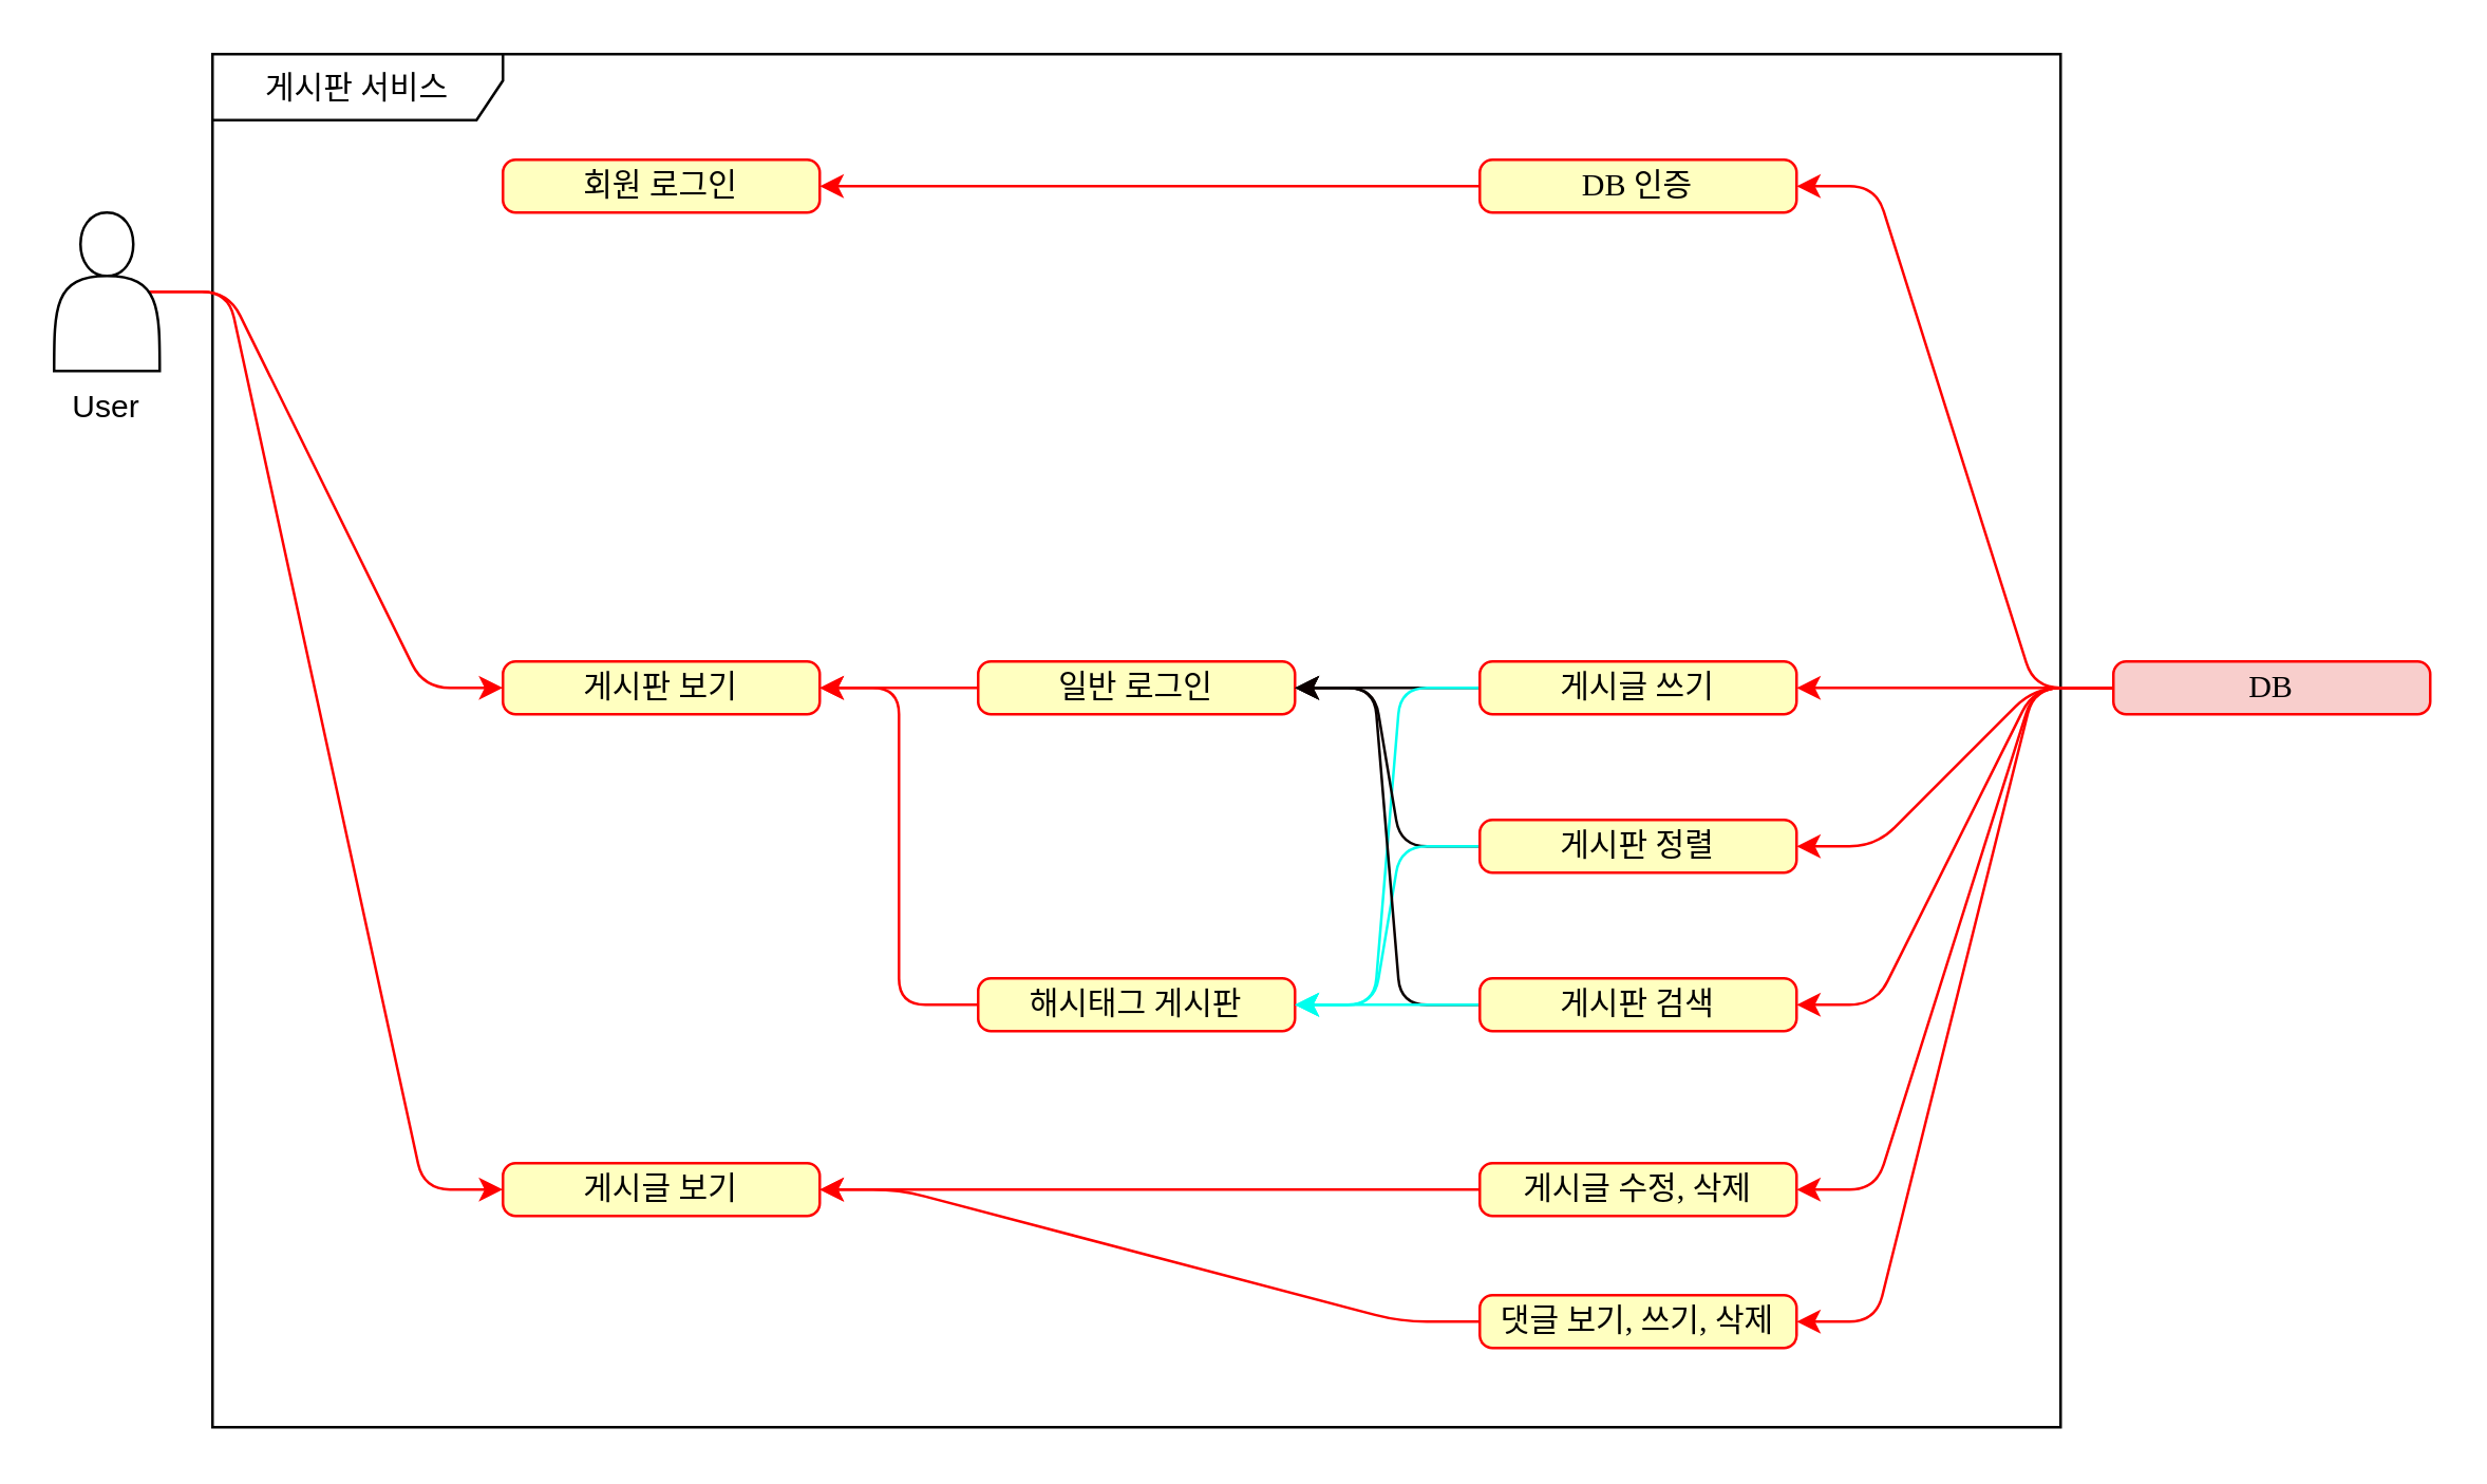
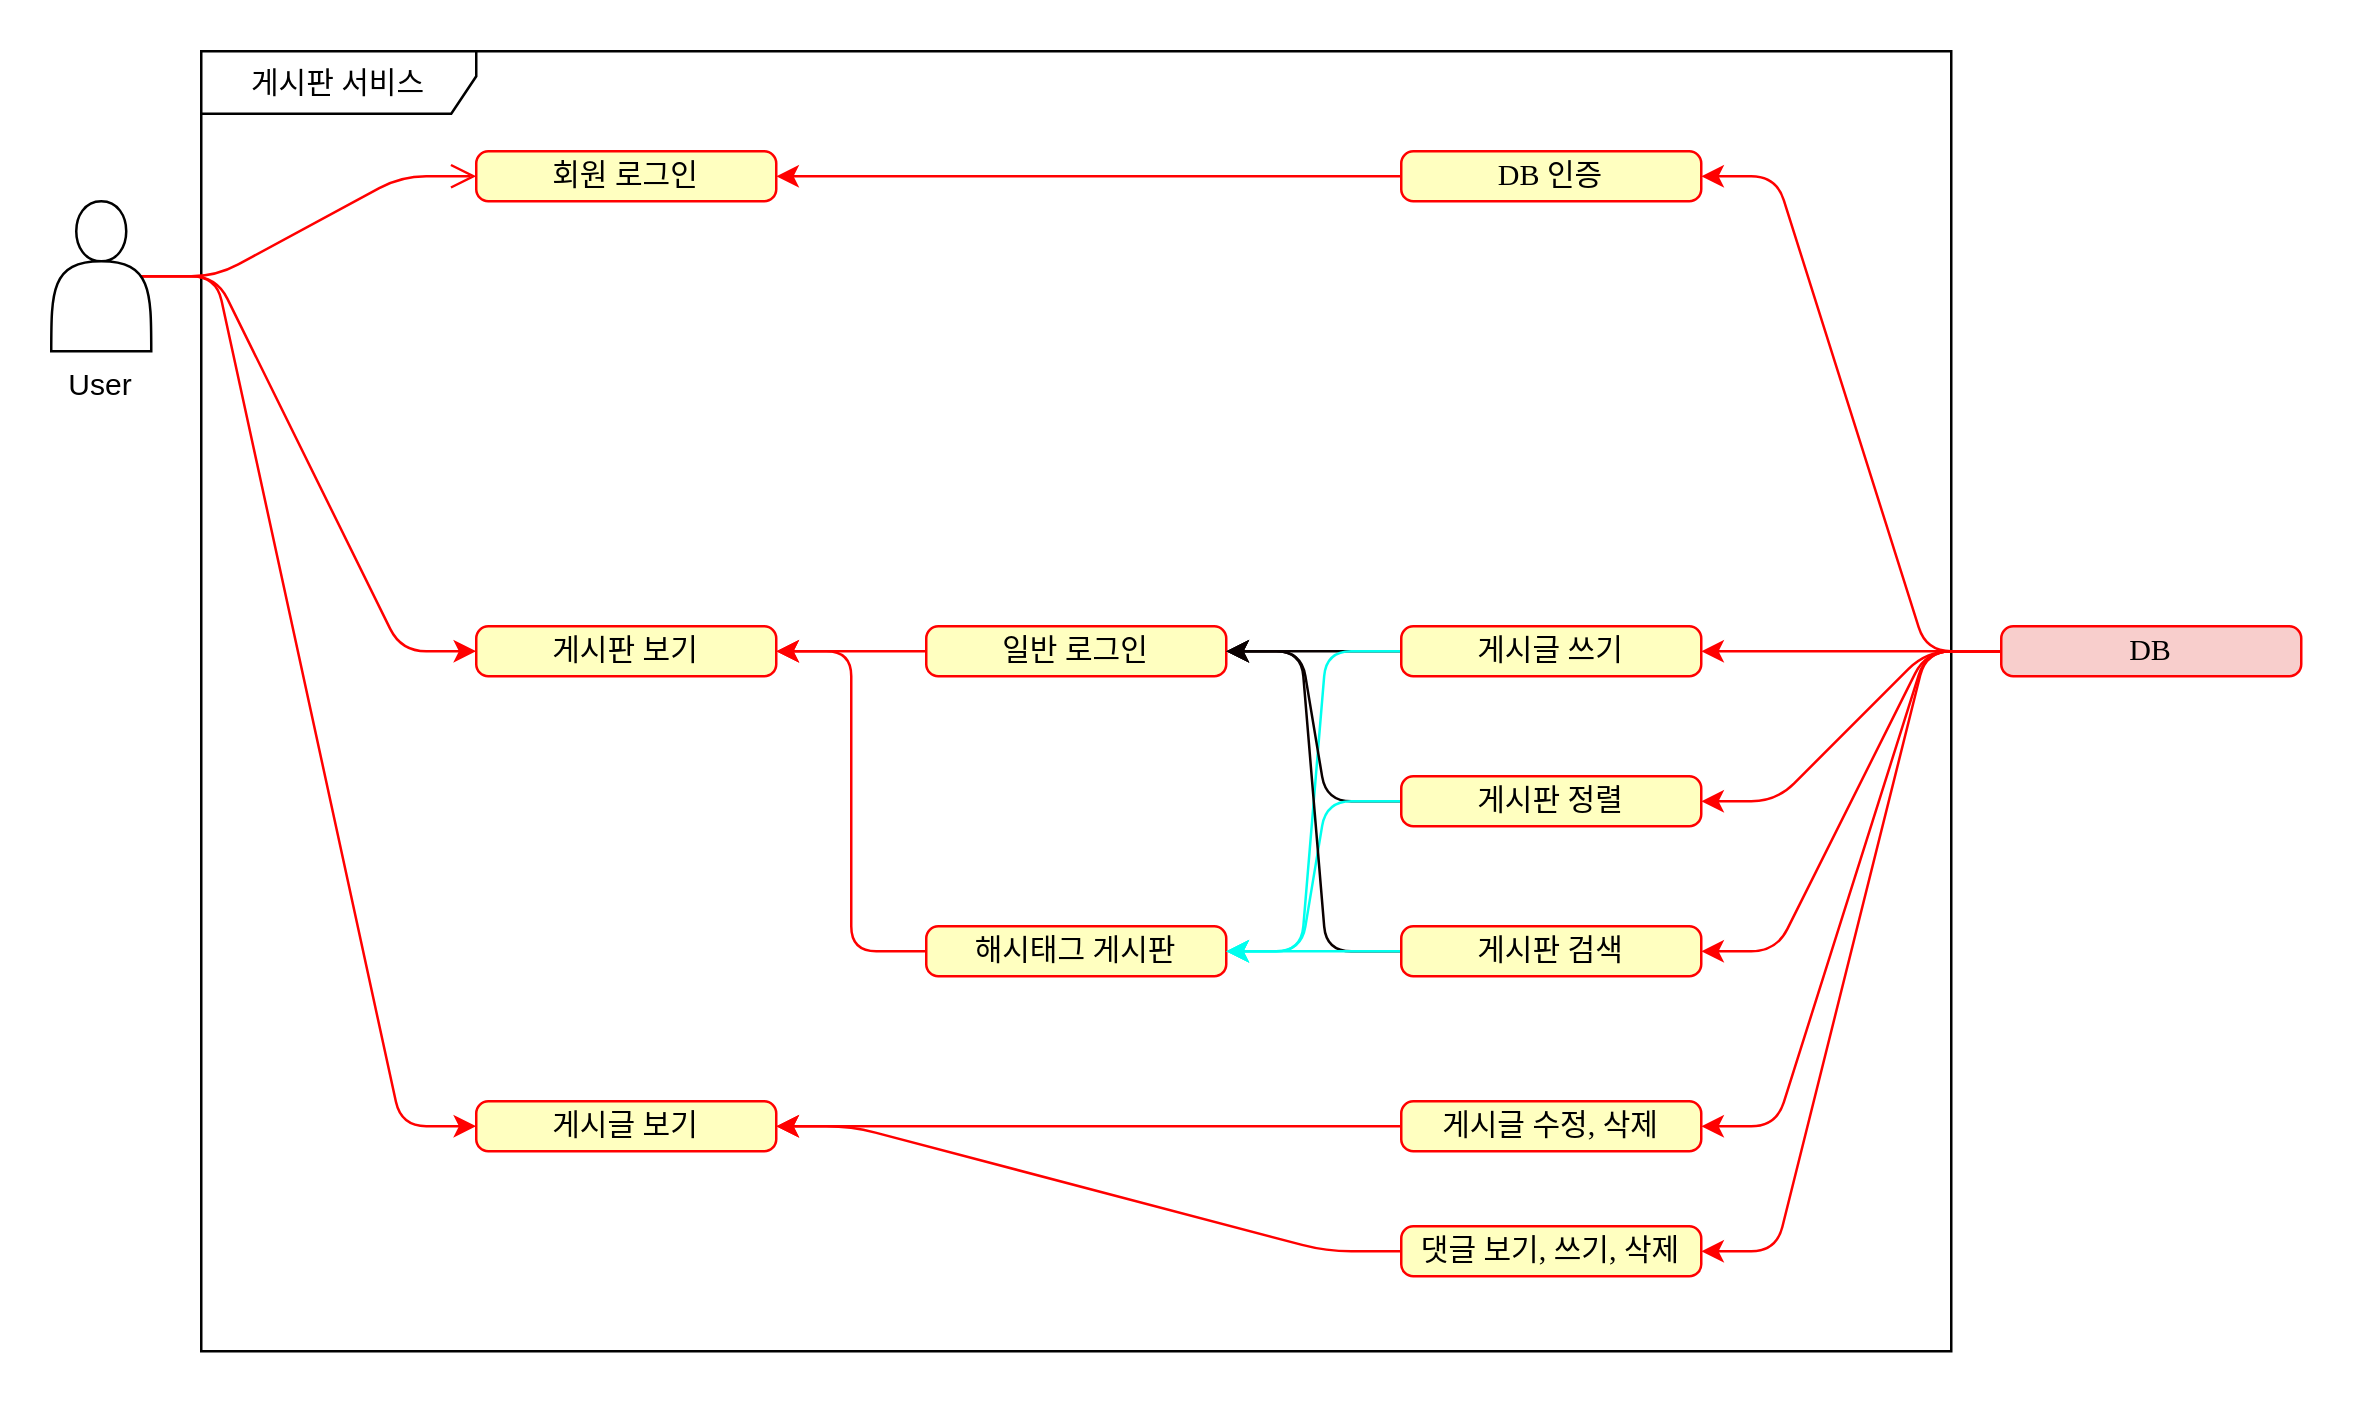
+ <mxCell id="16" style="edgeStyle=entityRelationEdgeStyle;html=1;labelBackgroundColor=none;endArrow=open;endSize=8;strokeColor=#ff0000;fontFamily=Verdana;fontSize=12;align=left;exitX=0.9;exitY=0.5;exitDx=0;exitDy=0;exitPerimeter=0;" parent="1" source="19" target="4" edge="1"><mxGeometry relative="1" as="geometry"><mxPoint x="80" y="50" as="sourcePoint" /></mxGeometry></mxCell>
